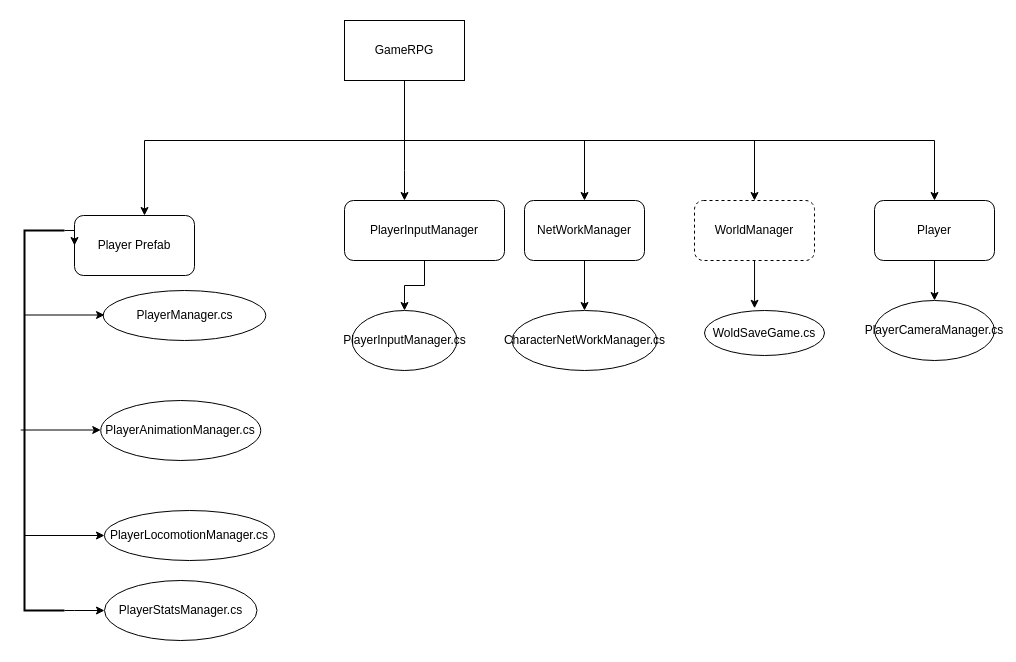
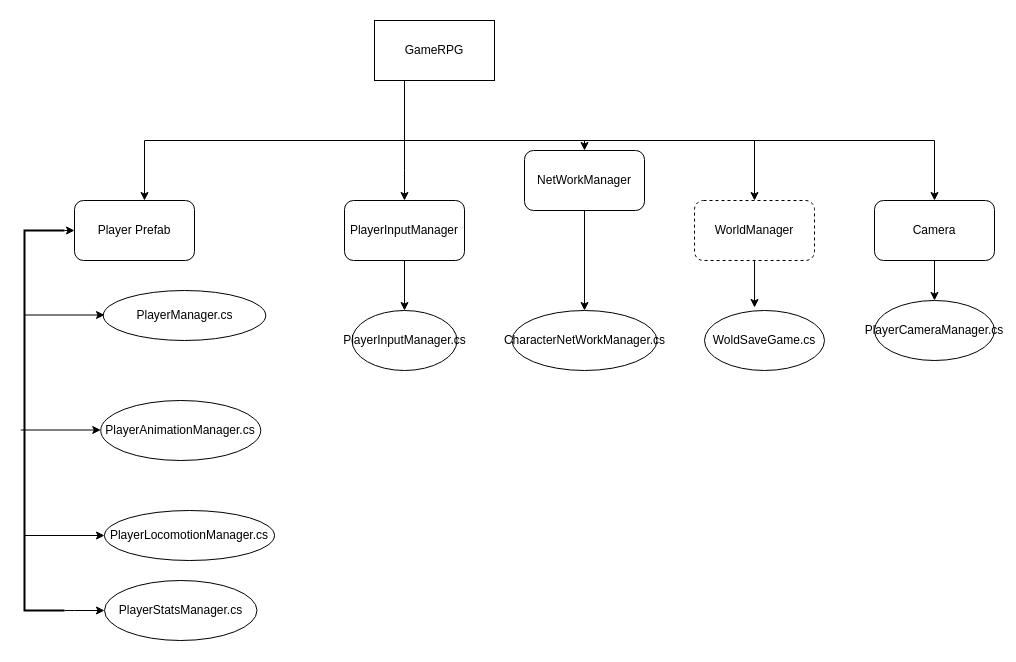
- <mxCell id="7" value="GameRPG" style="rounded=0;whiteSpace=wrap;html=1;" parent="1" vertex="1"><mxGeometry x="344" y="20" width="120" height="60" as="geometry" /></mxCell>
+ <mxCell id="7" value="GameRPG" style="rounded=0;whiteSpace=wrap;html=1;" parent="1" vertex="1"><mxGeometry x="374" y="20" width="120" height="60" as="geometry" /></mxCell>
- <mxCell id="10" value="PlayerInputManager" style="rounded=1;whiteSpace=wrap;html=1;" parent="1" vertex="1"><mxGeometry x="344" y="200" width="160" height="60" as="geometry" /></mxCell>
+ <mxCell id="10" value="PlayerInputManager" style="rounded=1;whiteSpace=wrap;html=1;" parent="1" vertex="1"><mxGeometry x="344" y="200" width="120" height="60" as="geometry" /></mxCell>
- <mxCell id="12" value="NetWorkManager" style="rounded=1;whiteSpace=wrap;html=1;" parent="1" vertex="1"><mxGeometry x="524" y="200" width="120" height="60" as="geometry" /></mxCell>
+ <mxCell id="12" value="NetWorkManager" style="rounded=1;whiteSpace=wrap;html=1;" parent="1" vertex="1"><mxGeometry x="524" y="150" width="120" height="60" as="geometry" /></mxCell>
- <mxCell id="15" value="Player" style="rounded=1;whiteSpace=wrap;html=1;" parent="1" vertex="1"><mxGeometry x="874" y="200" width="120" height="60" as="geometry" /></mxCell>
+ <mxCell id="15" value="Camera" style="rounded=1;whiteSpace=wrap;html=1;" parent="1" vertex="1"><mxGeometry x="874" y="200" width="120" height="60" as="geometry" /></mxCell>
- <mxCell id="8" value="Player Prefab" style="rounded=1;whiteSpace=wrap;html=1;" parent="1" vertex="1"><mxGeometry x="74" y="215" width="120" height="60" as="geometry" /></mxCell>
+ <mxCell id="8" value="Player Prefab" style="rounded=1;whiteSpace=wrap;html=1;" parent="1" vertex="1"><mxGeometry x="74" y="200" width="120" height="60" as="geometry" /></mxCell>
- <mxCell id="29" value="WoldSaveGame.cs" style="ellipse;whiteSpace=wrap;html=1;" parent="1" vertex="1"><mxGeometry x="704" y="310" width="120" height="45" as="geometry" /></mxCell>
+ <mxCell id="29" value="WoldSaveGame.cs" style="ellipse;whiteSpace=wrap;html=1;" parent="1" vertex="1"><mxGeometry x="704" y="310" width="120" height="60" as="geometry" /></mxCell>
